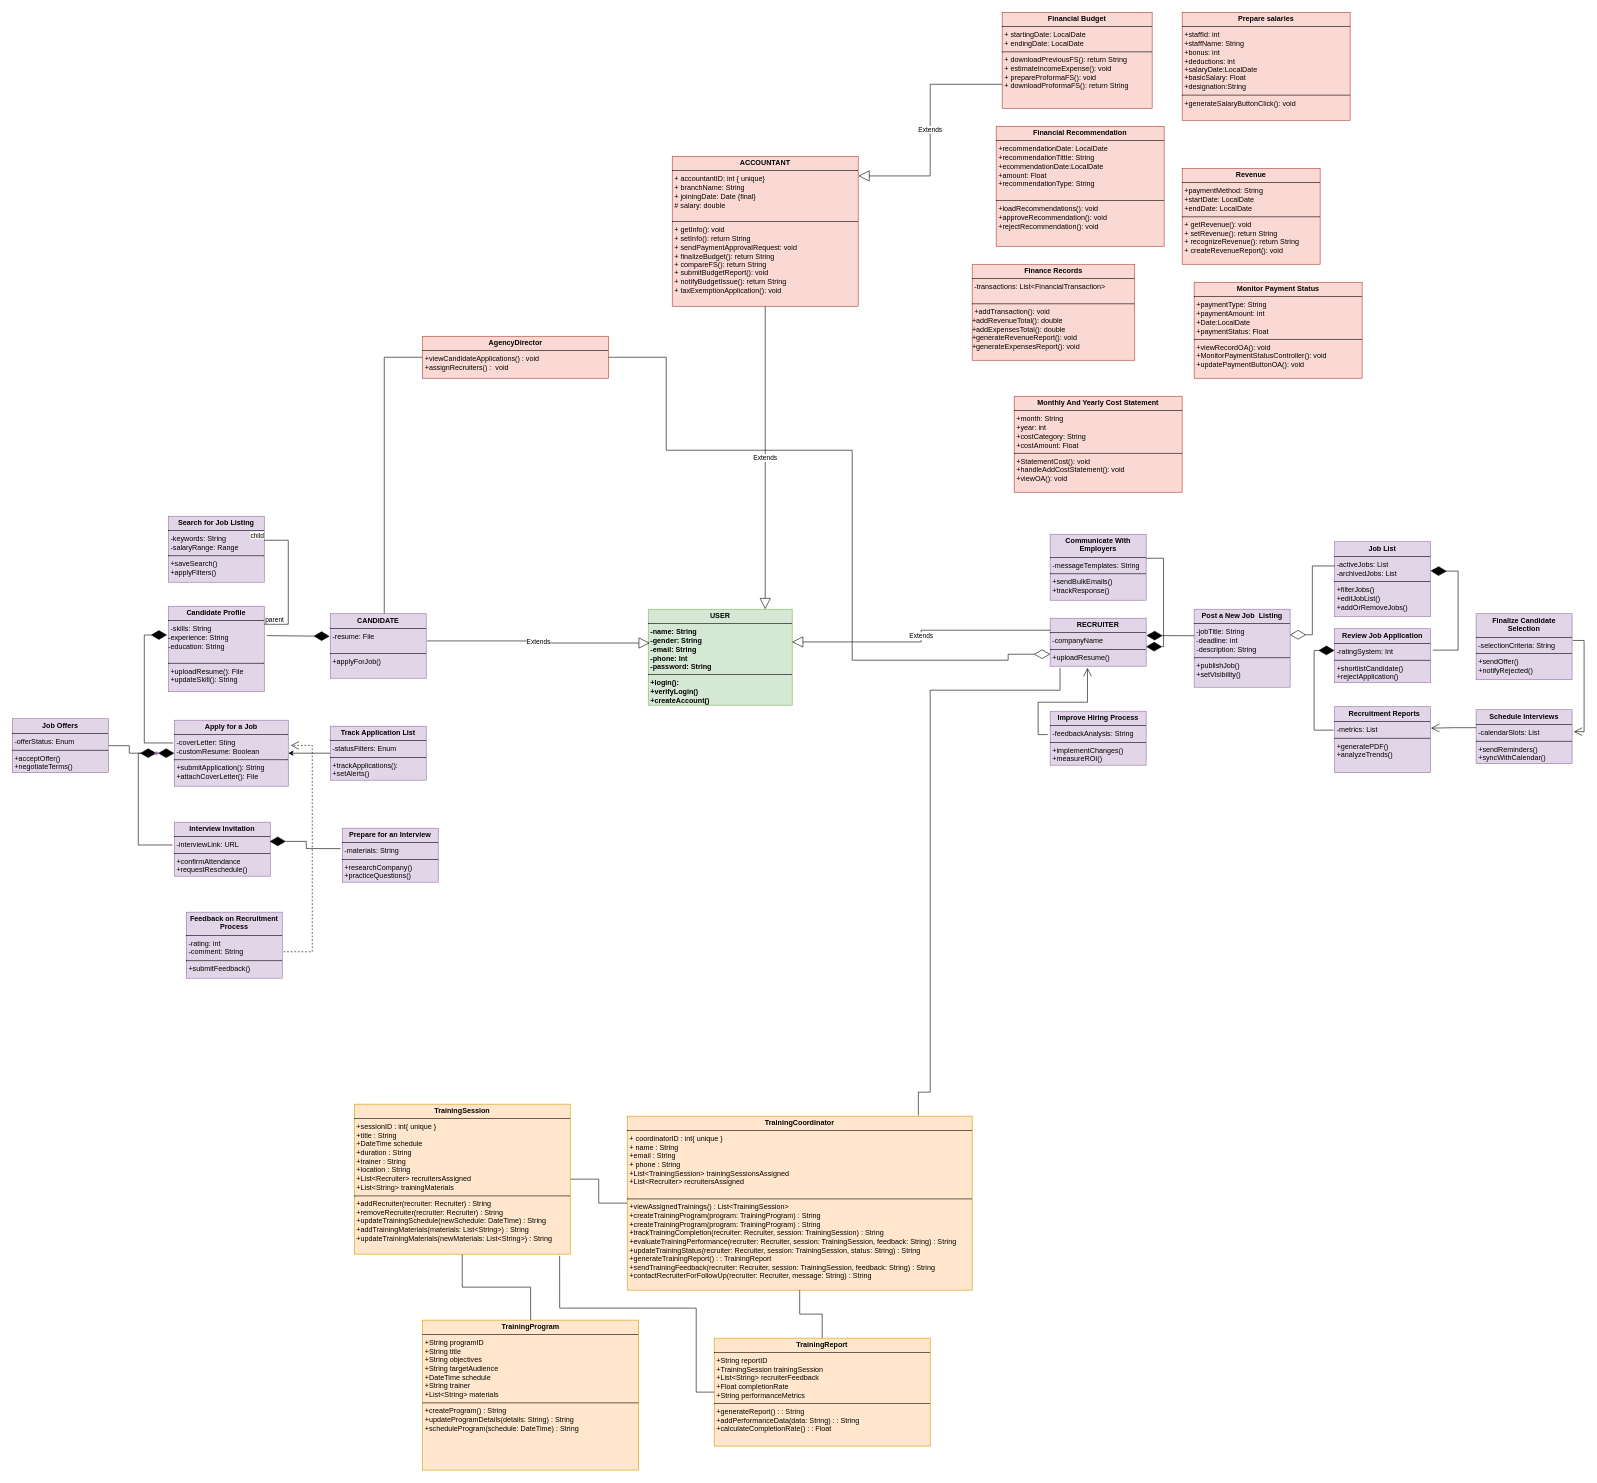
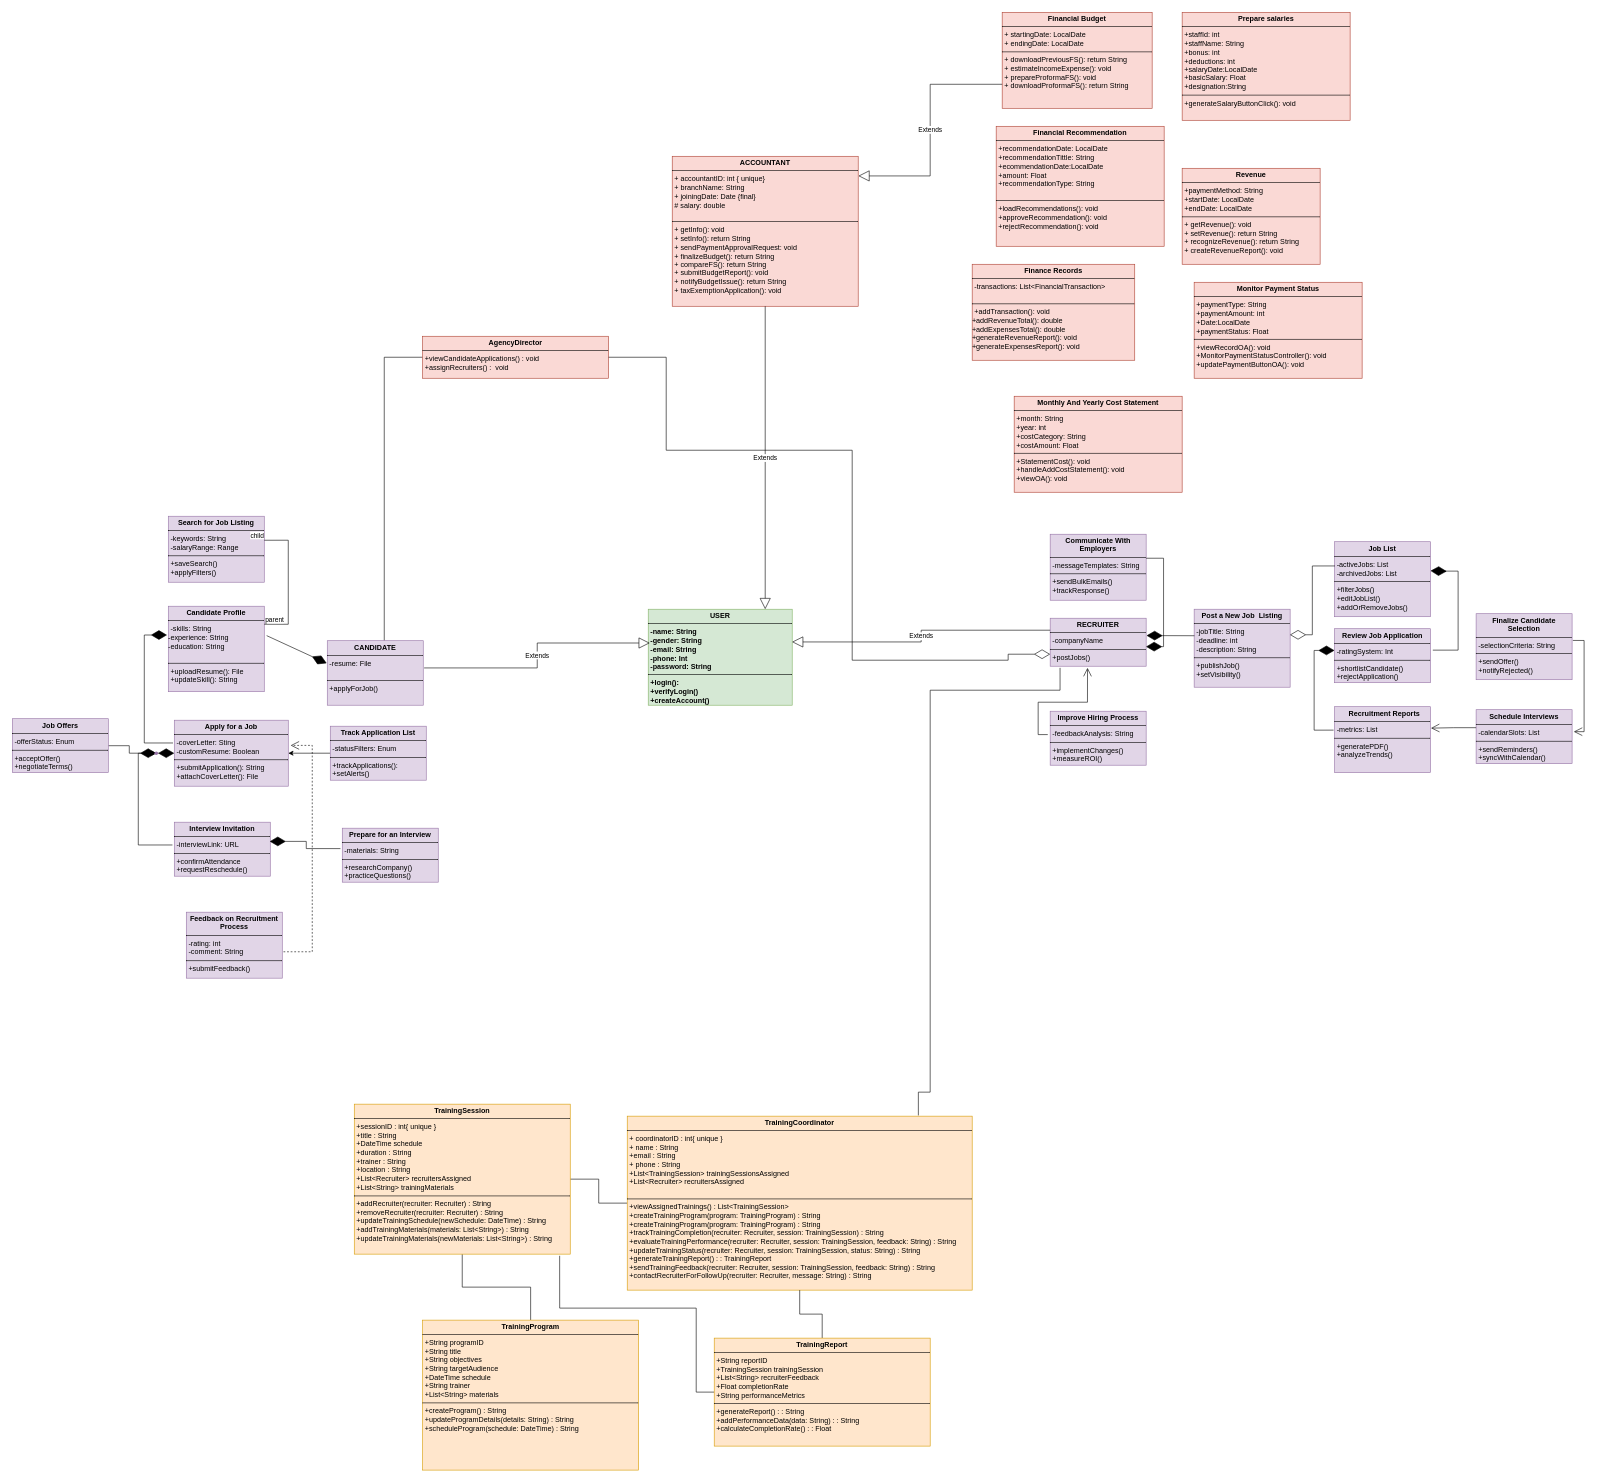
- <mxCell id="4" value="&lt;p style=&quot;margin:0px;margin-top:4px;text-align:center;&quot;&gt;&lt;b&gt;RECRUITER&lt;/b&gt;&lt;/p&gt;&lt;hr size=&quot;1&quot; style=&quot;border-style:solid;&quot;&gt;&lt;p style=&quot;margin: 0px 0px 0px 4px;&quot;&gt;-companyName&lt;br&gt;&lt;/p&gt;&lt;hr size=&quot;1&quot; style=&quot;border-style:solid;&quot;&gt;&lt;p style=&quot;margin: 0px 0px 0px 4px;&quot;&gt;+uploadResume()&lt;/p&gt;" style="verticalAlign=top;align=left;overflow=fill;html=1;whiteSpace=wrap;fillColor=#e1d5e7;strokeColor=#9673a6;" parent="1" vertex="1"><mxGeometry x="1750" y="1030" width="160" height="80" as="geometry" /></mxCell>
+ <mxCell id="4" value="&lt;p style=&quot;margin:0px;margin-top:4px;text-align:center;&quot;&gt;&lt;b&gt;RECRUITER&lt;/b&gt;&lt;/p&gt;&lt;hr size=&quot;1&quot; style=&quot;border-style:solid;&quot;&gt;&lt;p style=&quot;margin: 0px 0px 0px 4px;&quot;&gt;-companyName&lt;br&gt;&lt;/p&gt;&lt;hr size=&quot;1&quot; style=&quot;border-style:solid;&quot;&gt;&lt;p style=&quot;margin: 0px 0px 0px 4px;&quot;&gt;+postJobs()&lt;/p&gt;" style="verticalAlign=top;align=left;overflow=fill;html=1;whiteSpace=wrap;fillColor=#e1d5e7;strokeColor=#9673a6;" parent="1" vertex="1"><mxGeometry x="1750" y="1030" width="160" height="80" as="geometry" /></mxCell>
- <mxCell id="6" value="&lt;p style=&quot;margin:0px;margin-top:4px;text-align:center;&quot;&gt;&lt;b&gt;CANDIDATE&lt;/b&gt;&lt;/p&gt;&lt;hr size=&quot;1&quot; style=&quot;border-style:solid;&quot;&gt;&lt;p style=&quot;margin: 0px 0px 0px 4px;&quot;&gt;-resume: File&lt;/p&gt;&lt;div&gt;&lt;br&gt;&lt;/div&gt;&lt;hr size=&quot;1&quot; style=&quot;border-style:solid;&quot;&gt;&lt;p style=&quot;margin: 0px 0px 0px 4px;&quot;&gt;+applyForJob()&lt;/p&gt;" style="verticalAlign=top;align=left;overflow=fill;html=1;whiteSpace=wrap;fillColor=#e1d5e7;strokeColor=#9673a6;fillStyle=solid;" parent="1" vertex="1"><mxGeometry x="550" y="1022.5" width="160" height="107.5" as="geometry" /></mxCell>
+ <mxCell id="6" value="&lt;p style=&quot;margin:0px;margin-top:4px;text-align:center;&quot;&gt;&lt;b&gt;CANDIDATE&lt;/b&gt;&lt;/p&gt;&lt;hr size=&quot;1&quot; style=&quot;border-style:solid;&quot;&gt;&lt;p style=&quot;margin: 0px 0px 0px 4px;&quot;&gt;-resume: File&lt;/p&gt;&lt;div&gt;&lt;br&gt;&lt;/div&gt;&lt;hr size=&quot;1&quot; style=&quot;border-style:solid;&quot;&gt;&lt;p style=&quot;margin: 0px 0px 0px 4px;&quot;&gt;+applyForJob()&lt;/p&gt;" style="verticalAlign=top;align=left;overflow=fill;html=1;whiteSpace=wrap;fillColor=#e1d5e7;strokeColor=#9673a6;fillStyle=solid;" parent="1" vertex="1"><mxGeometry x="545" y="1067.5" width="160" height="107.5" as="geometry" /></mxCell>
